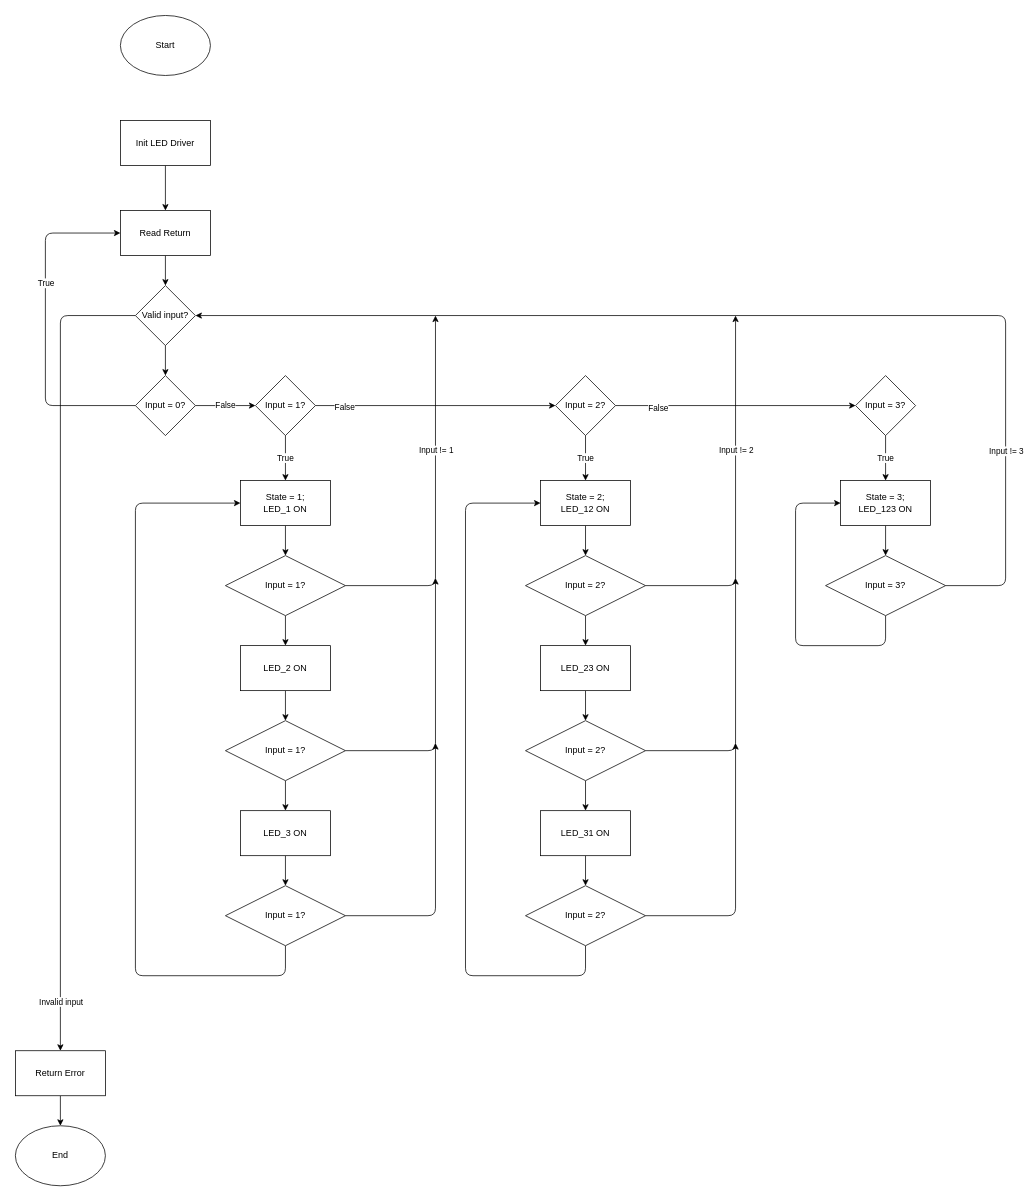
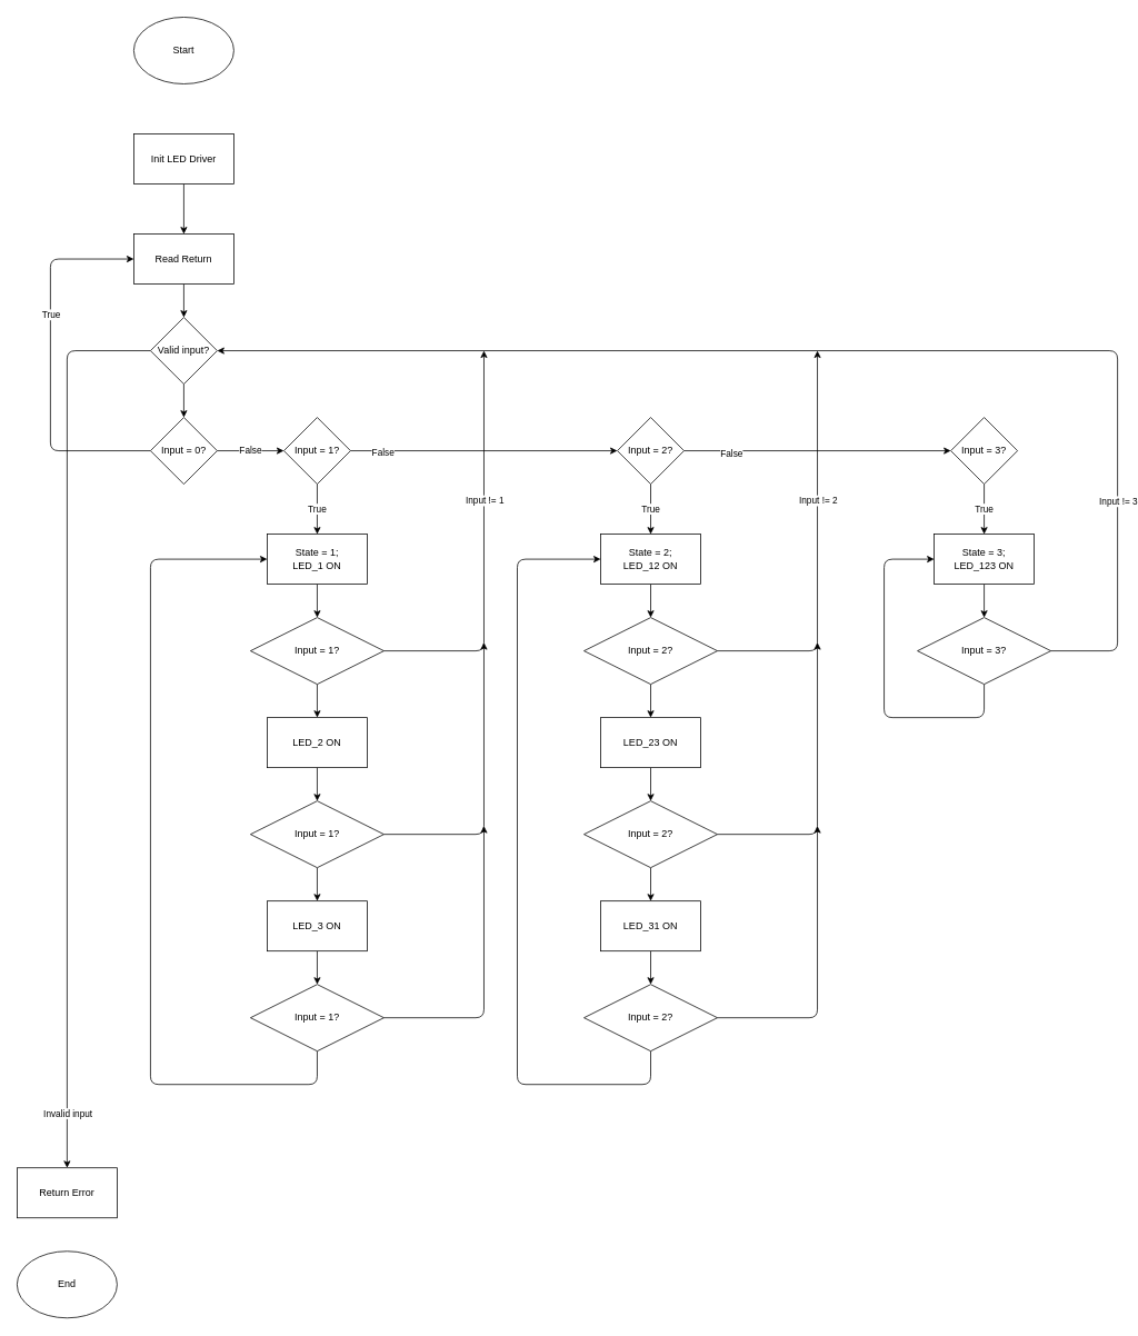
- <mxCell id="63" style="edgeStyle=none;html=1;exitX=0.5;exitY=1;exitDx=0;exitDy=0;entryX=0.5;entryY=0;entryDx=0;entryDy=0;" edge="1" parent="1" source="64" target="65"><mxGeometry relative="1" as="geometry" /></mxCell>
